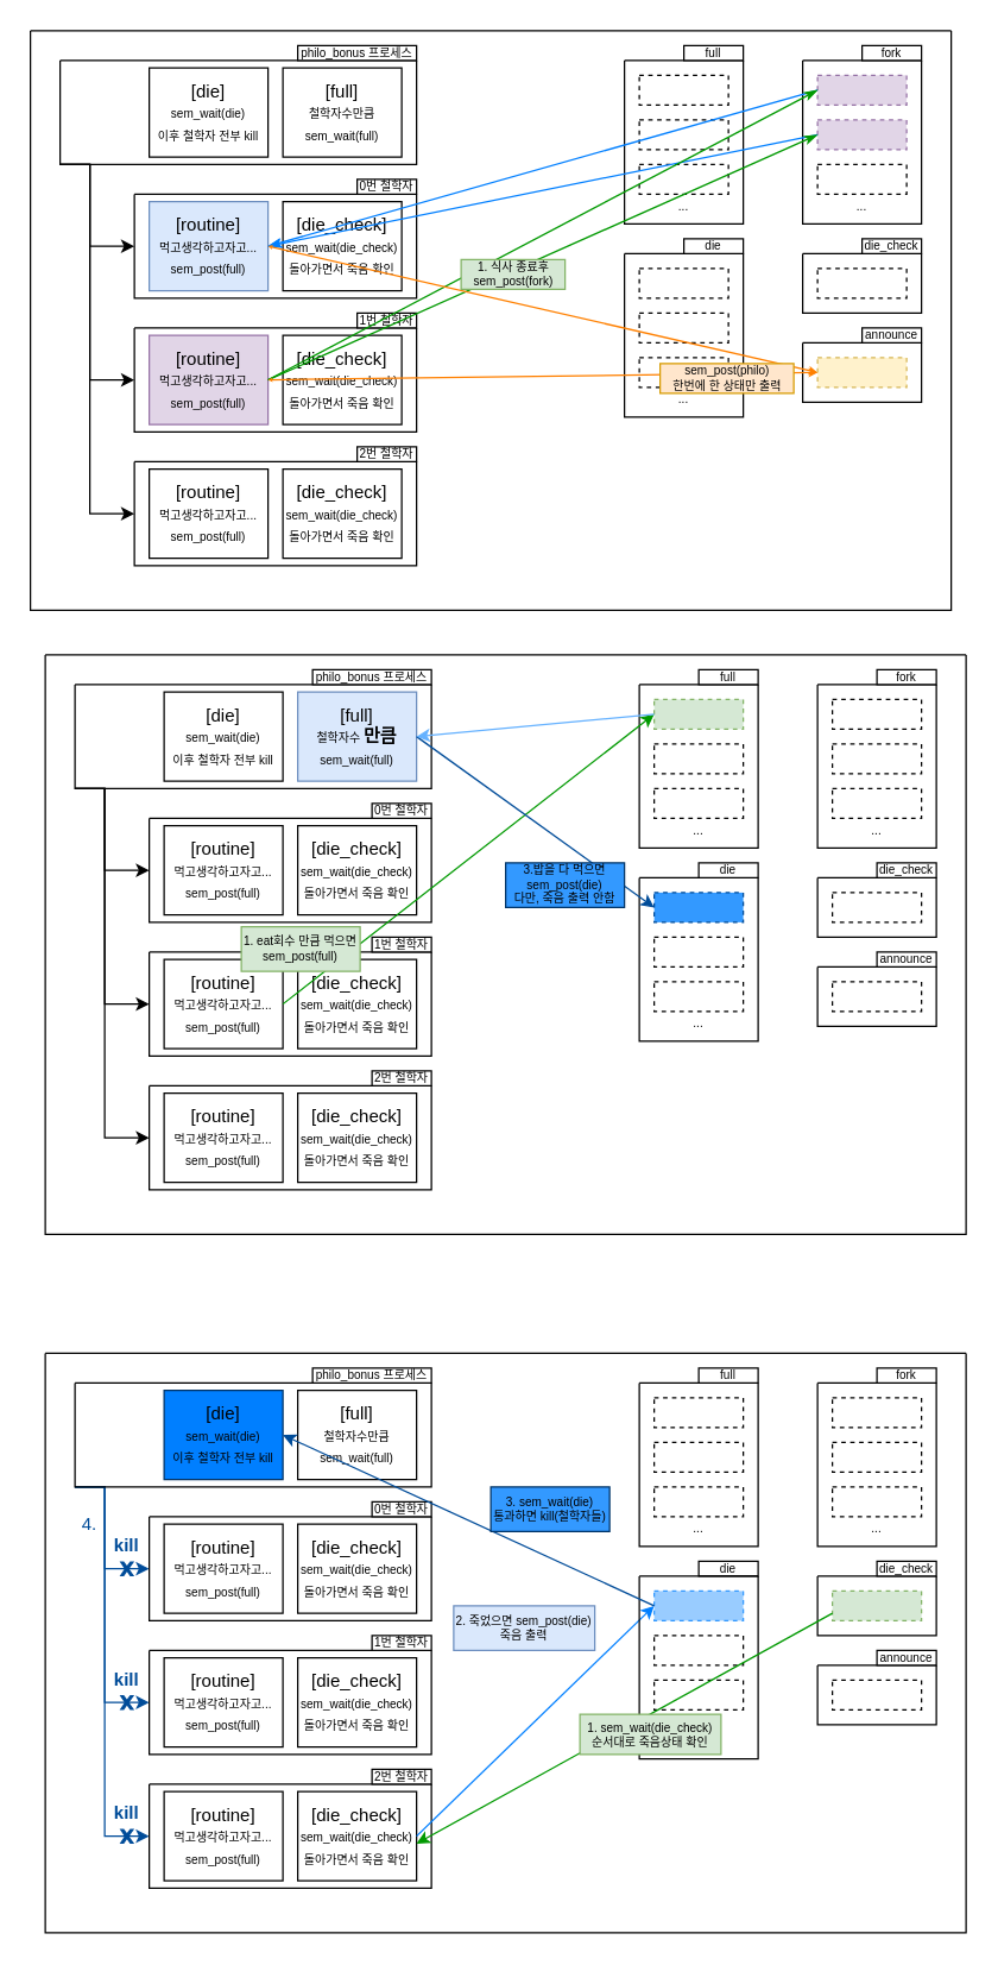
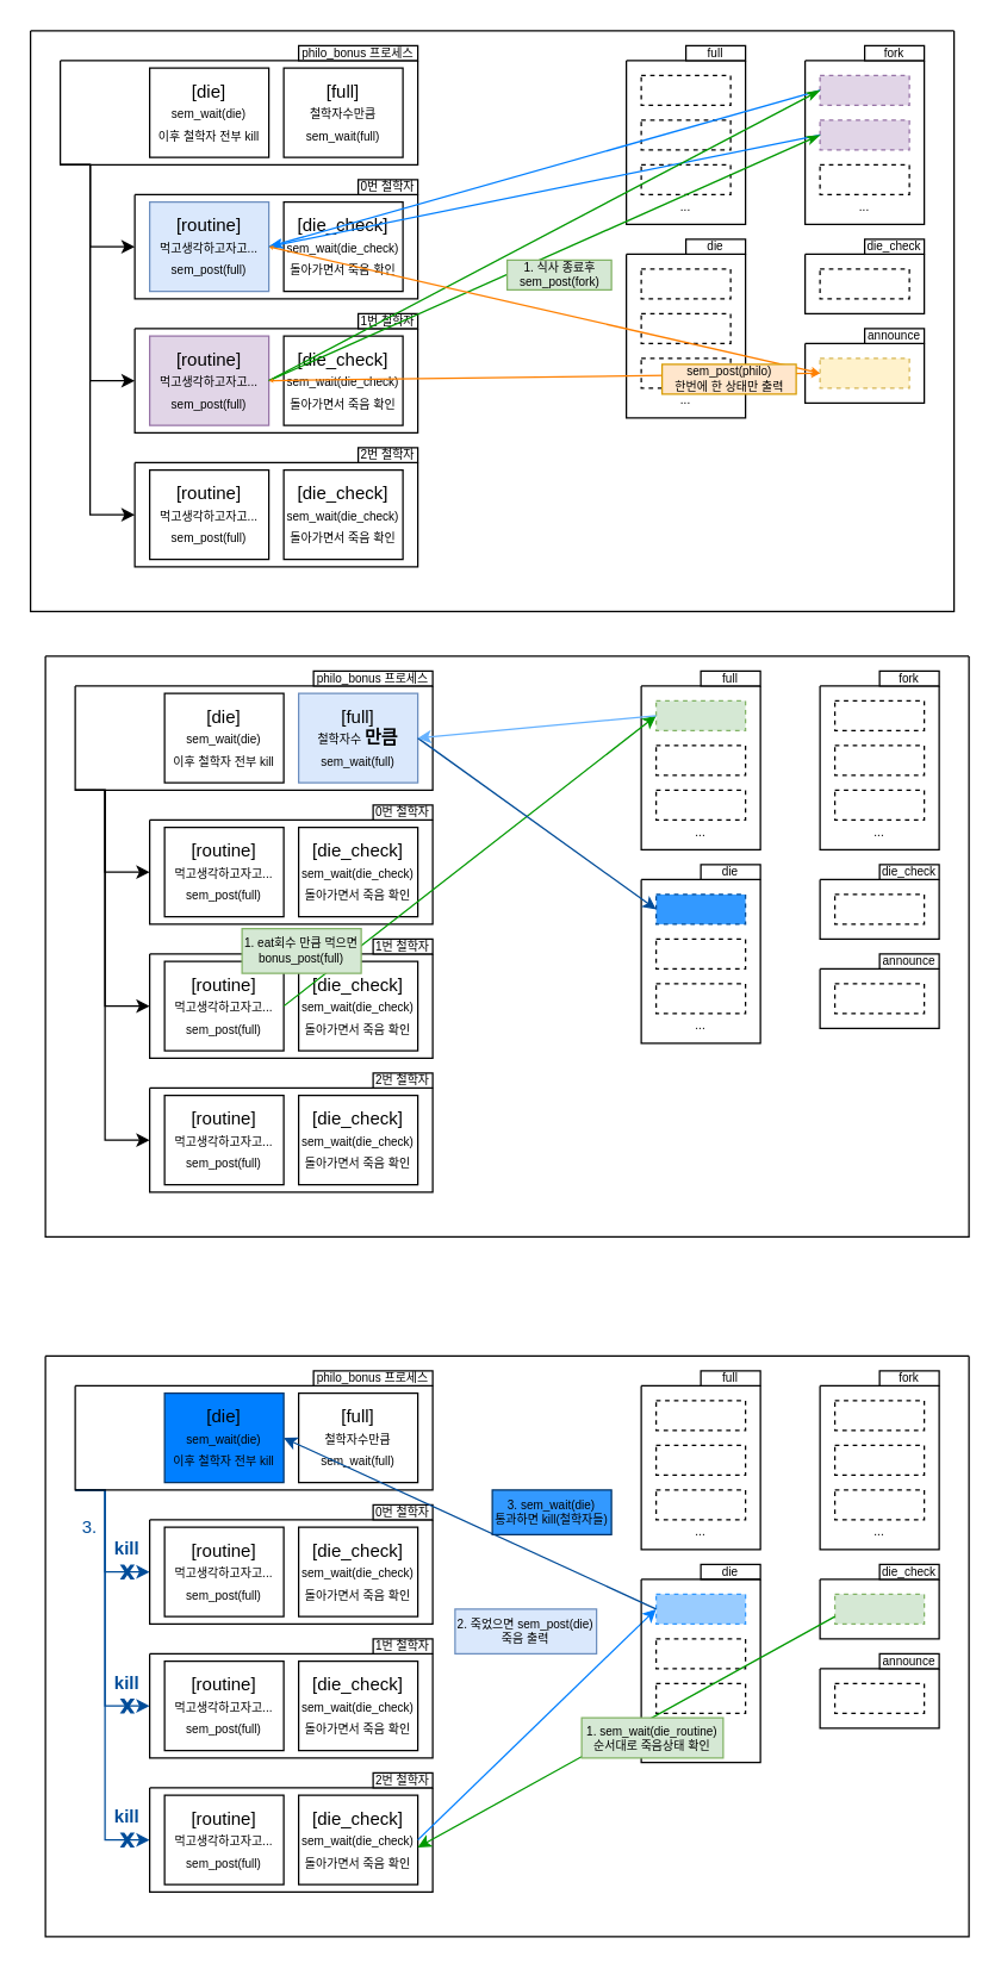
- <mxCell id="52" value="1. 식사 종료후&lt;br&gt;sem_post(fork)" style="text;html=1;align=center;verticalAlign=middle;resizable=0;points=[];autosize=1;strokeColor=#82b366;fillColor=#d5e8d4;fontSize=8;" parent="2" vertex="1"><mxGeometry x="290" y="154" width="70" height="20" as="geometry" /></mxCell>
+ <mxCell id="52" value="1. 식사 종료후&lt;br&gt;sem_post(fork)" style="text;html=1;align=center;verticalAlign=middle;resizable=0;points=[];autosize=1;strokeColor=#82b366;fillColor=#d5e8d4;fontSize=8;" parent="2" vertex="1"><mxGeometry x="320" y="154" width="70" height="20" as="geometry" /></mxCell>
- <mxCell id="158" value="3.밥을 다 먹으면&lt;br&gt;sem_post(die)&lt;br&gt;다만, 죽음 출력 안함" style="text;html=1;strokeColor=#003366;fillColor=#3399FF;align=center;verticalAlign=middle;whiteSpace=wrap;rounded=0;fontSize=8;" parent="111" vertex="1"><mxGeometry x="310" y="140" width="80" height="30" as="geometry" /></mxCell>
- <mxCell id="157" value="1. eat회수 만큼 먹으면&lt;br&gt;sem_post(full)" style="text;html=1;strokeColor=#82b366;fillColor=#d5e8d4;align=center;verticalAlign=middle;whiteSpace=wrap;rounded=0;fontSize=8;" parent="111" vertex="1"><mxGeometry x="132" y="183" width="80" height="30" as="geometry" /></mxCell>
+ <mxCell id="157" value="1. eat회수 만큼 먹으면&lt;br&gt;bonus_post(full)" style="text;html=1;strokeColor=#82b366;fillColor=#d5e8d4;align=center;verticalAlign=middle;whiteSpace=wrap;rounded=0;fontSize=8;" parent="111" vertex="1"><mxGeometry x="132" y="183" width="80" height="30" as="geometry" /></mxCell>
- <mxCell id="110" value="4." style="text;html=1;strokeColor=none;fillColor=none;align=center;verticalAlign=middle;whiteSpace=wrap;rounded=0;fontSize=12;fontColor=#004C99;" parent="54" vertex="1"><mxGeometry x="20" y="110" width="20" height="10" as="geometry" /></mxCell>
+ <mxCell id="110" value="3." style="text;html=1;strokeColor=none;fillColor=none;align=center;verticalAlign=middle;whiteSpace=wrap;rounded=0;fontSize=12;fontColor=#004C99;" parent="54" vertex="1"><mxGeometry x="20" y="110" width="20" height="10" as="geometry" /></mxCell>
- <mxCell id="101" value="1.&amp;nbsp;sem_wait(die_check)&lt;br&gt;순서대로 죽음상태 확인" style="text;html=1;strokeColor=#82b366;fillColor=#d5e8d4;align=center;verticalAlign=middle;whiteSpace=wrap;rounded=0;fontSize=8;" parent="54" vertex="1"><mxGeometry x="360" y="243" width="95" height="27" as="geometry" /></mxCell>
+ <mxCell id="101" value="1.&amp;nbsp;sem_wait(die_routine)&lt;br&gt;순서대로 죽음상태 확인" style="text;html=1;strokeColor=#82b366;fillColor=#d5e8d4;align=center;verticalAlign=middle;whiteSpace=wrap;rounded=0;fontSize=8;" parent="54" vertex="1"><mxGeometry x="360" y="243" width="95" height="27" as="geometry" /></mxCell>
